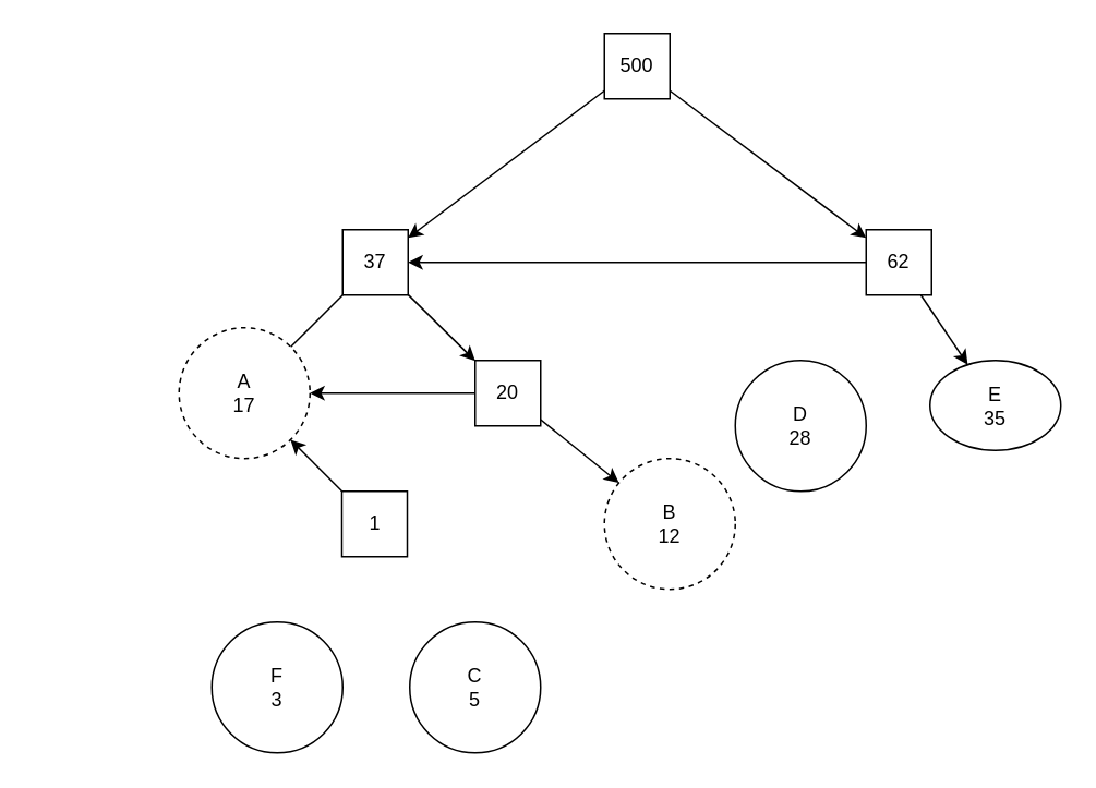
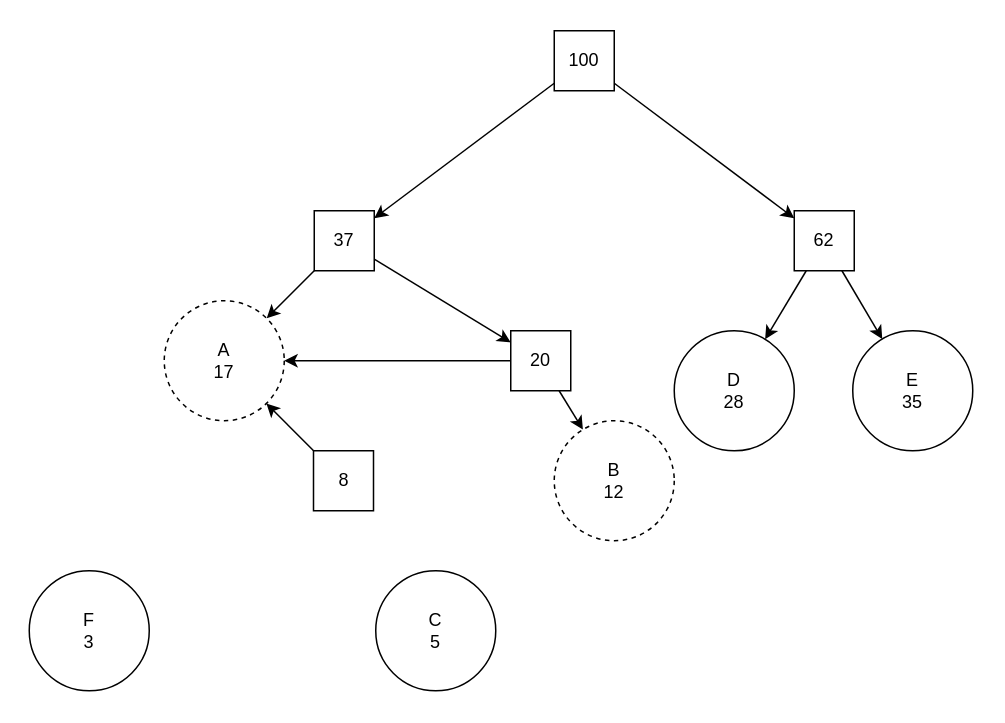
- <mxCell id="21" value="500" style="rounded=0;whiteSpace=wrap;html=1;" parent="1" vertex="1"><mxGeometry x="369" y="20" width="40" height="40" as="geometry" /></mxCell>
+ <mxCell id="21" value="100" style="rounded=0;whiteSpace=wrap;html=1;" parent="1" vertex="1"><mxGeometry x="369" y="20" width="40" height="40" as="geometry" /></mxCell>
- <mxCell id="22" style="rounded=0;orthogonalLoop=1;jettySize=auto;html=1;" edge="1" parent="1" source="24" target="18"><mxGeometry relative="1" as="geometry" /></mxCell>
+ <mxCell id="22" style="rounded=0;orthogonalLoop=1;jettySize=auto;html=1;" edge="1" parent="1" source="24" target="8"><mxGeometry relative="1" as="geometry" /></mxCell>
- <mxCell id="16" style="edgeStyle=none;rounded=0;orthogonalLoop=1;jettySize=auto;html=1;endArrow=none;" parent="1" source="18" target="5" edge="1"><mxGeometry relative="1" as="geometry" /></mxCell>
+ <mxCell id="16" style="edgeStyle=none;rounded=0;orthogonalLoop=1;jettySize=auto;html=1;" parent="1" source="18" target="5" edge="1"><mxGeometry relative="1" as="geometry" /></mxCell>
- <mxCell id="15" value="20" style="rounded=0;whiteSpace=wrap;html=1;" parent="1" vertex="1"><mxGeometry x="290" y="220" width="40" height="40" as="geometry" /></mxCell>
+ <mxCell id="15" value="20" style="rounded=0;whiteSpace=wrap;html=1;" parent="1" vertex="1"><mxGeometry x="340" y="220" width="40" height="40" as="geometry" /></mxCell>
- <mxCell id="10" value="E&lt;br&gt;35" style="ellipse;whiteSpace=wrap;html=1;aspect=fixed;" parent="1" vertex="1"><mxGeometry x="568" y="220" width="80" height="55" as="geometry" /></mxCell>
+ <mxCell id="10" value="E&lt;br&gt;35" style="ellipse;whiteSpace=wrap;html=1;aspect=fixed;" parent="1" vertex="1"><mxGeometry x="568" y="220" width="80" height="80" as="geometry" /></mxCell>
- <mxCell id="12" value="1" style="rounded=0;whiteSpace=wrap;html=1;" parent="1" vertex="1"><mxGeometry x="208.5" y="300" width="40" height="40" as="geometry" /></mxCell>
+ <mxCell id="12" value="8" style="rounded=0;whiteSpace=wrap;html=1;" parent="1" vertex="1"><mxGeometry x="208.5" y="300" width="40" height="40" as="geometry" /></mxCell>
- <mxCell id="9" value="F&lt;br&gt;3" style="ellipse;whiteSpace=wrap;html=1;aspect=fixed;" parent="1" vertex="1"><mxGeometry x="129" y="380" width="80" height="80" as="geometry" /></mxCell>
+ <mxCell id="9" value="F&lt;br&gt;3" style="ellipse;whiteSpace=wrap;html=1;aspect=fixed;" parent="1" vertex="1"><mxGeometry x="19" y="380" width="80" height="80" as="geometry" /></mxCell>
